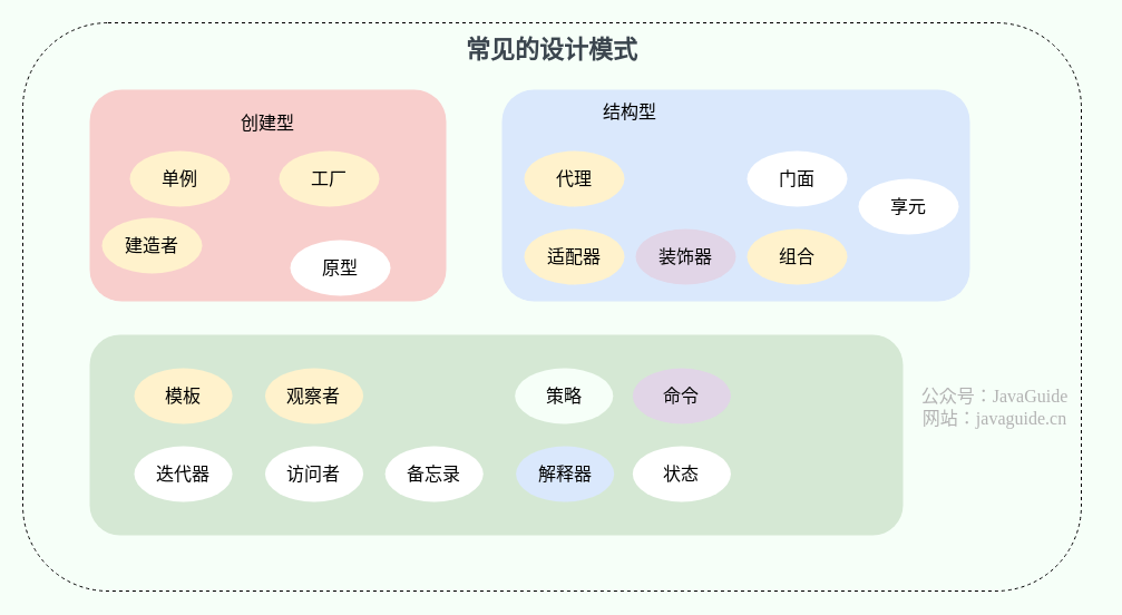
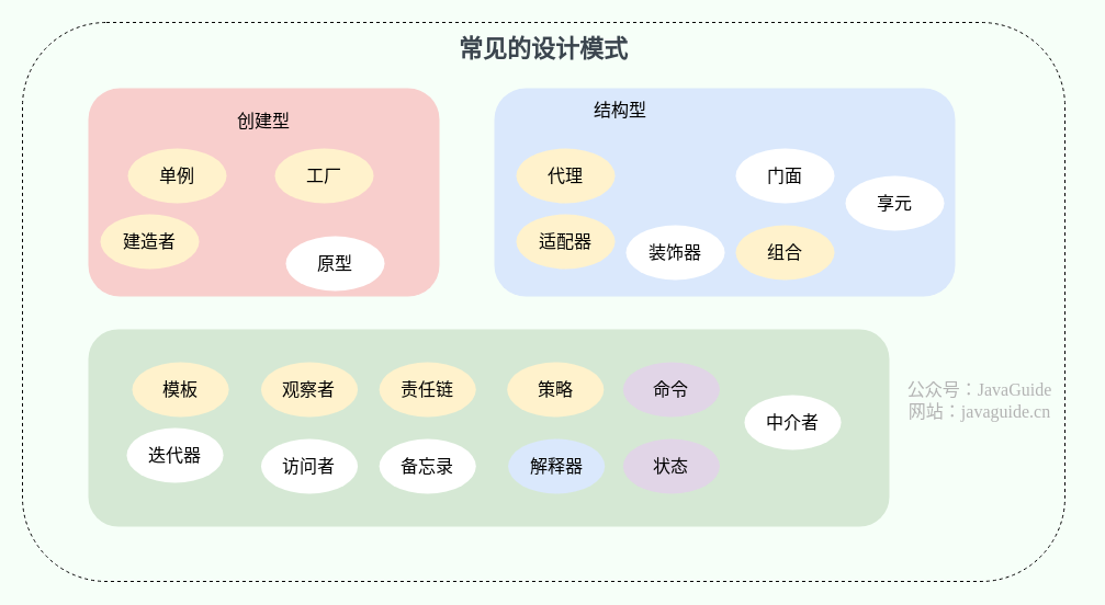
- <mxCell id="8" value="适配器" style="ellipse;whiteSpace=wrap;html=1;strokeWidth=1;fontSize=16;fillColor=#fff2cc;strokeColor=none;shadow=0;sketch=0;fontFamily=JetBrains Mono;fontSource=https%3A%2F%2Ffonts.googleapis.com%2Fcss%3Ffamily%3DJetBrains%2BMono;" parent="5" vertex="1"><mxGeometry x="20" y="130" width="90" height="50" as="geometry" /></mxCell>
+ <mxCell id="8" value="适配器" style="ellipse;whiteSpace=wrap;html=1;strokeWidth=1;fontSize=16;fillColor=#fff2cc;strokeColor=none;shadow=0;sketch=0;fontFamily=JetBrains Mono;fontSource=https%3A%2F%2Ffonts.googleapis.com%2Fcss%3Ffamily%3DJetBrains%2BMono;" parent="5" vertex="1"><mxGeometry x="20" y="120" width="90" height="50" as="geometry" /></mxCell>
- <mxCell id="9" value="装饰器" style="ellipse;whiteSpace=wrap;html=1;strokeWidth=1;fontSize=16;shadow=0;sketch=0;fontFamily=JetBrains Mono;strokeColor=none;fontSource=https%3A%2F%2Ffonts.googleapis.com%2Fcss%3Ffamily%3DJetBrains%2BMono;fillColor=#e1d5e7;" parent="5" vertex="1"><mxGeometry x="120" y="130" width="90" height="50" as="geometry" /></mxCell>
+ <mxCell id="9" value="装饰器" style="ellipse;whiteSpace=wrap;html=1;strokeWidth=1;fontSize=16;shadow=0;sketch=0;fontFamily=JetBrains Mono;strokeColor=none;fontSource=https%3A%2F%2Ffonts.googleapis.com%2Fcss%3Ffamily%3DJetBrains%2BMono;" parent="5" vertex="1"><mxGeometry x="120" y="130" width="90" height="50" as="geometry" /></mxCell>
+ <mxCell id="24" value="责任链" style="ellipse;whiteSpace=wrap;html=1;strokeWidth=1;fontSize=16;fillColor=#fff2cc;strokeColor=none;shadow=0;sketch=0;fontFamily=JetBrains Mono;fontSource=https%3A%2F%2Ffonts.googleapis.com%2Fcss%3Ffamily%3DJetBrains%2BMono;" parent="1" vertex="1"><mxGeometry x="345.138" y="330" width="88.099" height="50" as="geometry" /></mxCell>
- <mxCell id="25" value="策略" style="ellipse;whiteSpace=wrap;html=1;strokeWidth=1;fontSize=16;fillColor=#f6fff8;strokeColor=none;shadow=0;sketch=0;fontFamily=JetBrains Mono;fontSource=https%3A%2F%2Ffonts.googleapis.com%2Fcss%3Ffamily%3DJetBrains%2BMono;" parent="1" vertex="1"><mxGeometry x="461.712" y="330" width="88.099" height="50" as="geometry" /></mxCell>
+ <mxCell id="25" value="策略" style="ellipse;whiteSpace=wrap;html=1;strokeWidth=1;fontSize=16;fillColor=#fff2cc;strokeColor=none;shadow=0;sketch=0;fontFamily=JetBrains Mono;fontSource=https%3A%2F%2Ffonts.googleapis.com%2Fcss%3Ffamily%3DJetBrains%2BMono;" parent="1" vertex="1"><mxGeometry x="461.712" y="330" width="88.099" height="50" as="geometry" /></mxCell>
+ <mxCell id="27" value="中介者" style="ellipse;whiteSpace=wrap;html=1;strokeWidth=1;fontSize=16;shadow=0;sketch=0;fontFamily=JetBrains Mono;strokeColor=none;fontSource=https%3A%2F%2Ffonts.googleapis.com%2Fcss%3Ffamily%3DJetBrains%2BMono;" parent="1" vertex="1"><mxGeometry x="677.955" y="360" width="88.099" height="50" as="geometry" /></mxCell>
- <mxCell id="28" value="迭代器" style="ellipse;whiteSpace=wrap;html=1;strokeWidth=1;fontSize=16;shadow=0;sketch=0;fontFamily=JetBrains Mono;strokeColor=none;fontSource=https%3A%2F%2Ffonts.googleapis.com%2Fcss%3Ffamily%3DJetBrains%2BMono;" parent="1" vertex="1"><mxGeometry x="119.997" y="400" width="88.099" height="50" as="geometry" /></mxCell>
+ <mxCell id="28" value="迭代器" style="ellipse;whiteSpace=wrap;html=1;strokeWidth=1;fontSize=16;shadow=0;sketch=0;fontFamily=JetBrains Mono;strokeColor=none;fontSource=https%3A%2F%2Ffonts.googleapis.com%2Fcss%3Ffamily%3DJetBrains%2BMono;" parent="1" vertex="1"><mxGeometry x="114.997" y="390" width="88.099" height="50" as="geometry" /></mxCell>
- <mxCell id="32" value="状态" style="ellipse;whiteSpace=wrap;html=1;strokeWidth=1;fontSize=16;shadow=0;sketch=0;fontFamily=JetBrains Mono;strokeColor=none;fontSource=https%3A%2F%2Ffonts.googleapis.com%2Fcss%3Ffamily%3DJetBrains%2BMono;" parent="1" vertex="1"><mxGeometry x="567.343" y="400" width="88.099" height="50" as="geometry" /></mxCell>
+ <mxCell id="32" value="状态" style="ellipse;whiteSpace=wrap;html=1;strokeWidth=1;fontSize=16;shadow=0;sketch=0;fontFamily=JetBrains Mono;strokeColor=none;fontSource=https%3A%2F%2Ffonts.googleapis.com%2Fcss%3Ffamily%3DJetBrains%2BMono;fillColor=#e1d5e7;" parent="1" vertex="1"><mxGeometry x="567.343" y="400" width="88.099" height="50" as="geometry" /></mxCell>
